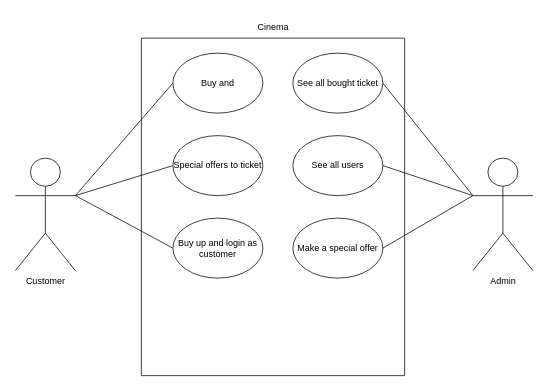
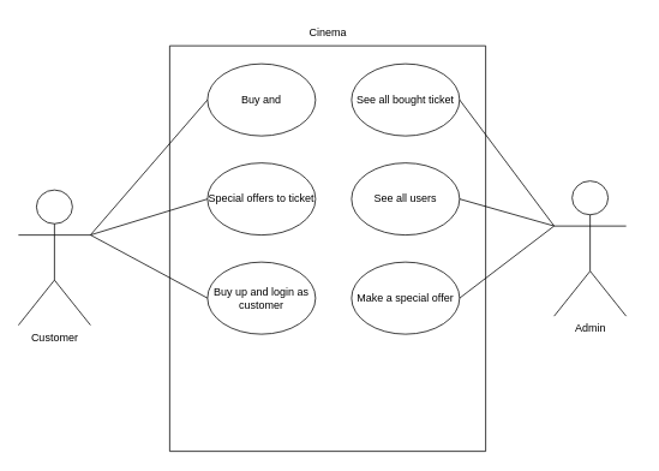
- <mxCell id="10" value="Admin" style="shape=umlActor;verticalLabelPosition=bottom;verticalAlign=top;html=1;outlineConnect=0;" vertex="1" parent="1"><mxGeometry x="630" y="210" width="80" height="150" as="geometry" /></mxCell>
+ <mxCell id="10" value="Admin" style="shape=umlActor;verticalLabelPosition=bottom;verticalAlign=top;html=1;outlineConnect=0;" vertex="1" parent="1"><mxGeometry x="615" y="200" width="80" height="150" as="geometry" /></mxCell>
